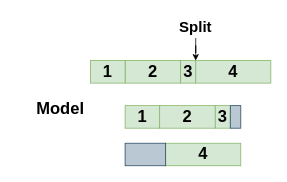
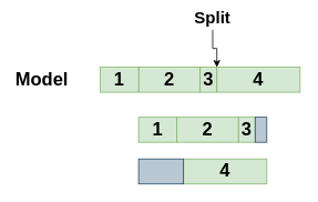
- <mxCell id="8" value="&lt;b style=&quot;font-size: 20px;&quot;&gt;Split&lt;/b&gt;" style="text;strokeColor=none;align=center;fillColor=none;html=1;verticalAlign=middle;whiteSpace=wrap;rounded=0;strokeWidth=4;fontSize=20;" vertex="1" parent="1"><mxGeometry x="230" y="20" width="60" height="30" as="geometry" /></mxCell>
+ <mxCell id="8" value="&lt;b style=&quot;font-size: 20px;&quot;&gt;Split&lt;/b&gt;" style="text;strokeColor=none;align=center;fillColor=none;html=1;verticalAlign=middle;whiteSpace=wrap;rounded=0;strokeWidth=4;fontSize=20;" vertex="1" parent="1"><mxGeometry x="225" y="5" width="60" height="30" as="geometry" /></mxCell>
- <mxCell id="6" value="&lt;b style=&quot;font-size: 22px;&quot;&gt;Model&lt;/b&gt;" style="text;strokeColor=none;align=center;fillColor=none;html=1;verticalAlign=middle;whiteSpace=wrap;rounded=0;strokeWidth=4;fontSize=22;" vertex="1" parent="1"><mxGeometry x="50" y="130" width="60" height="30" as="geometry" /></mxCell>
+ <mxCell id="6" value="&lt;b style=&quot;font-size: 22px;&quot;&gt;Model&lt;/b&gt;" style="text;strokeColor=none;align=center;fillColor=none;html=1;verticalAlign=middle;whiteSpace=wrap;rounded=0;strokeWidth=4;fontSize=22;" vertex="1" parent="1"><mxGeometry x="20" y="80" width="60" height="30" as="geometry" /></mxCell>
